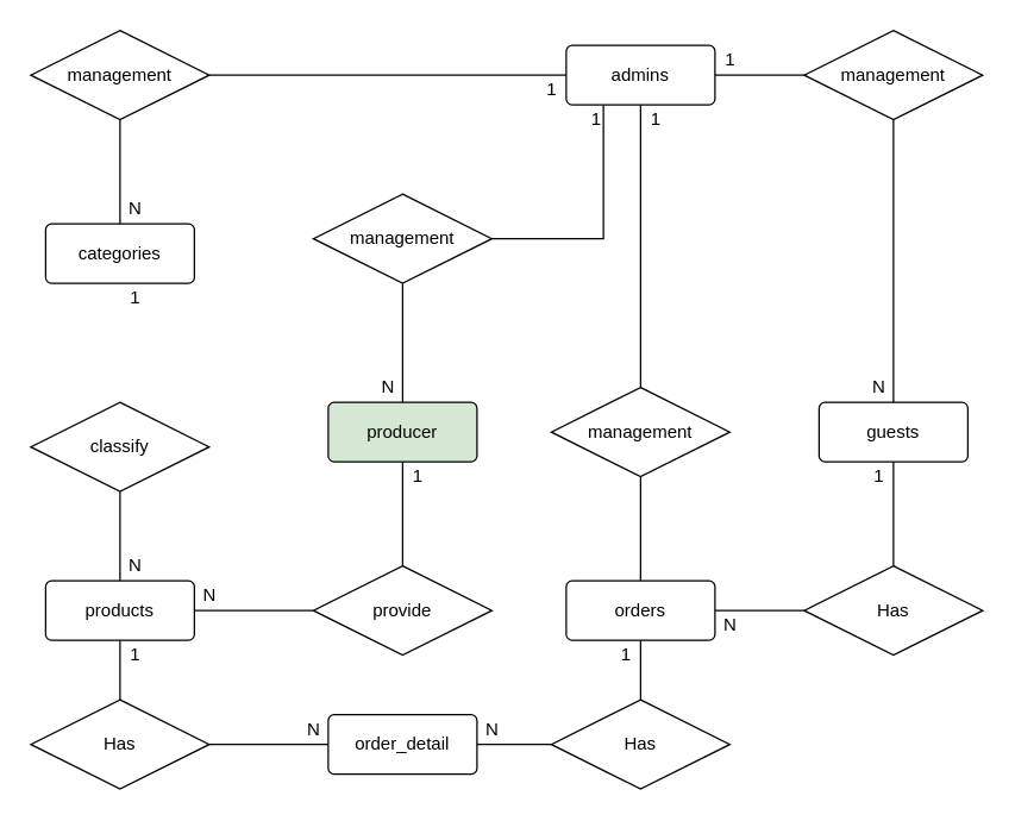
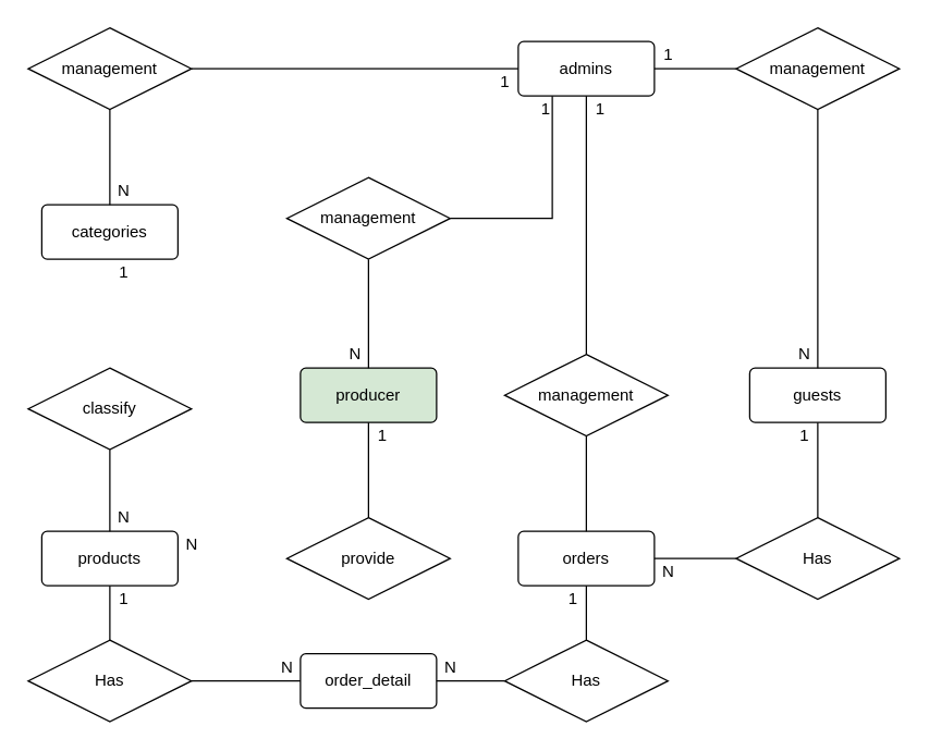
- <mxCell id="29" value="" style="endArrow=none;html=1;rounded=0;exitX=0;exitY=0.5;exitDx=0;exitDy=0;entryX=1;entryY=0.5;entryDx=0;entryDy=0;" edge="1" parent="1" source="28" target="2"><mxGeometry width="50" height="50" relative="1" as="geometry"><mxPoint x="140" y="700" as="sourcePoint" /><mxPoint x="150" y="410" as="targetPoint" /></mxGeometry></mxCell>
